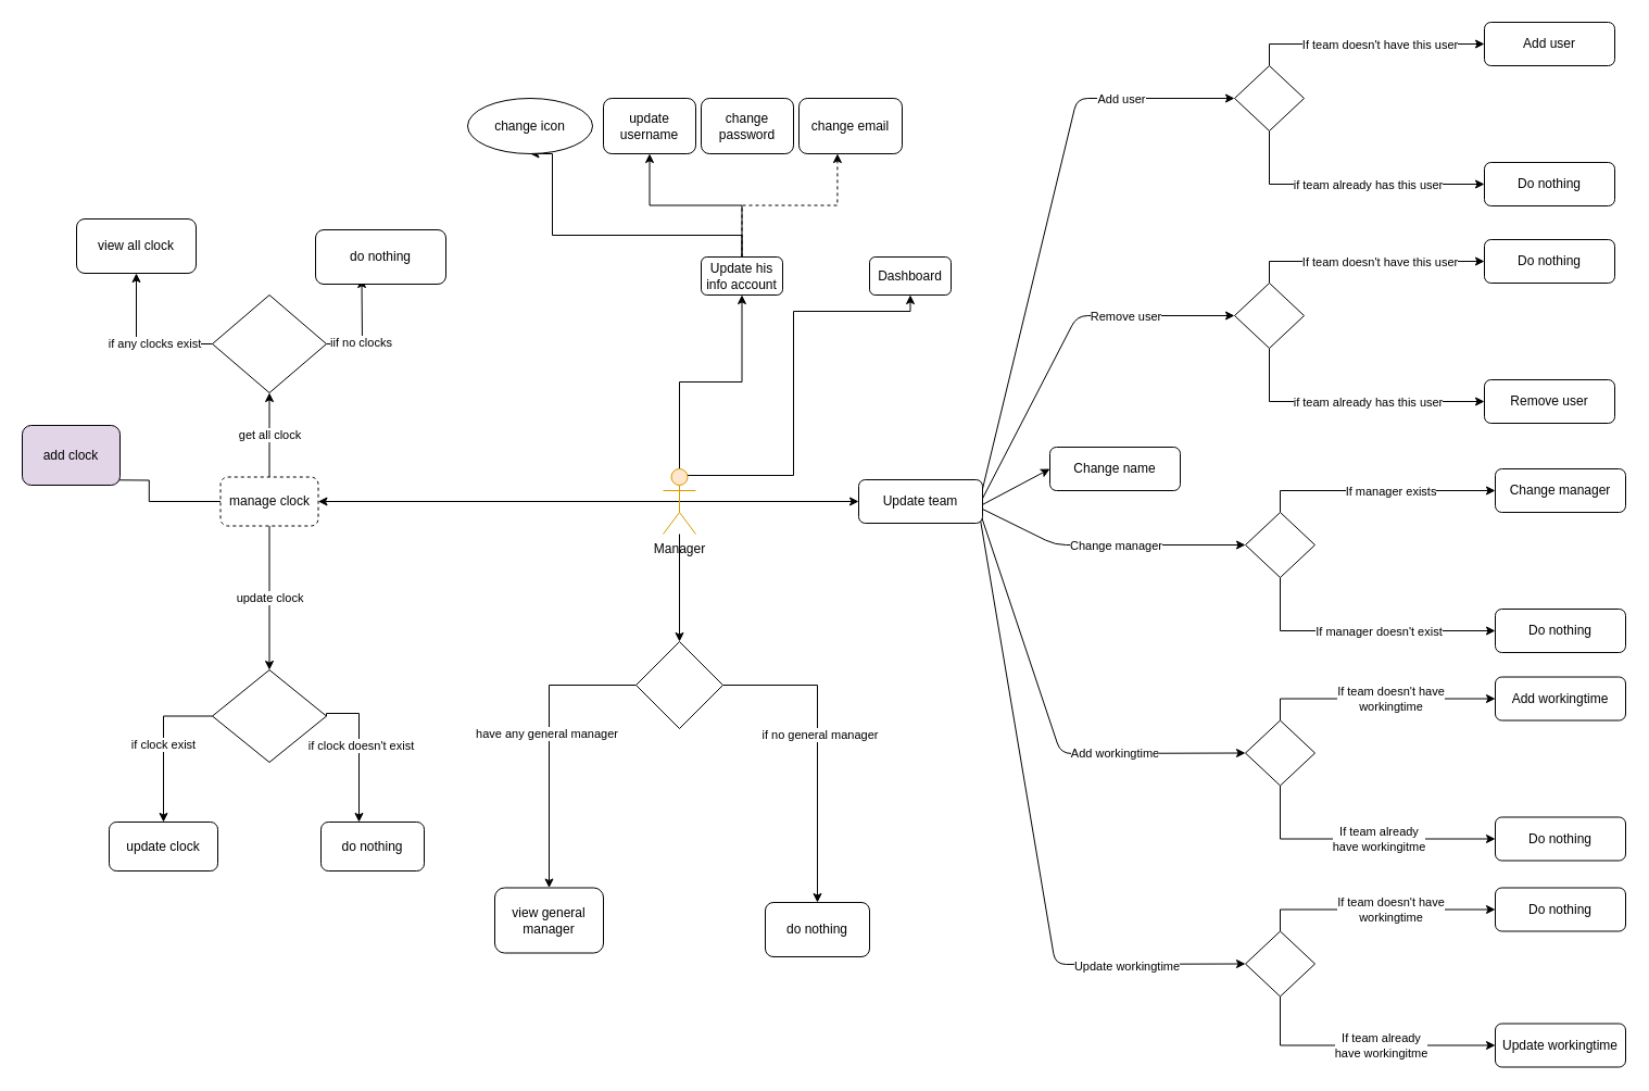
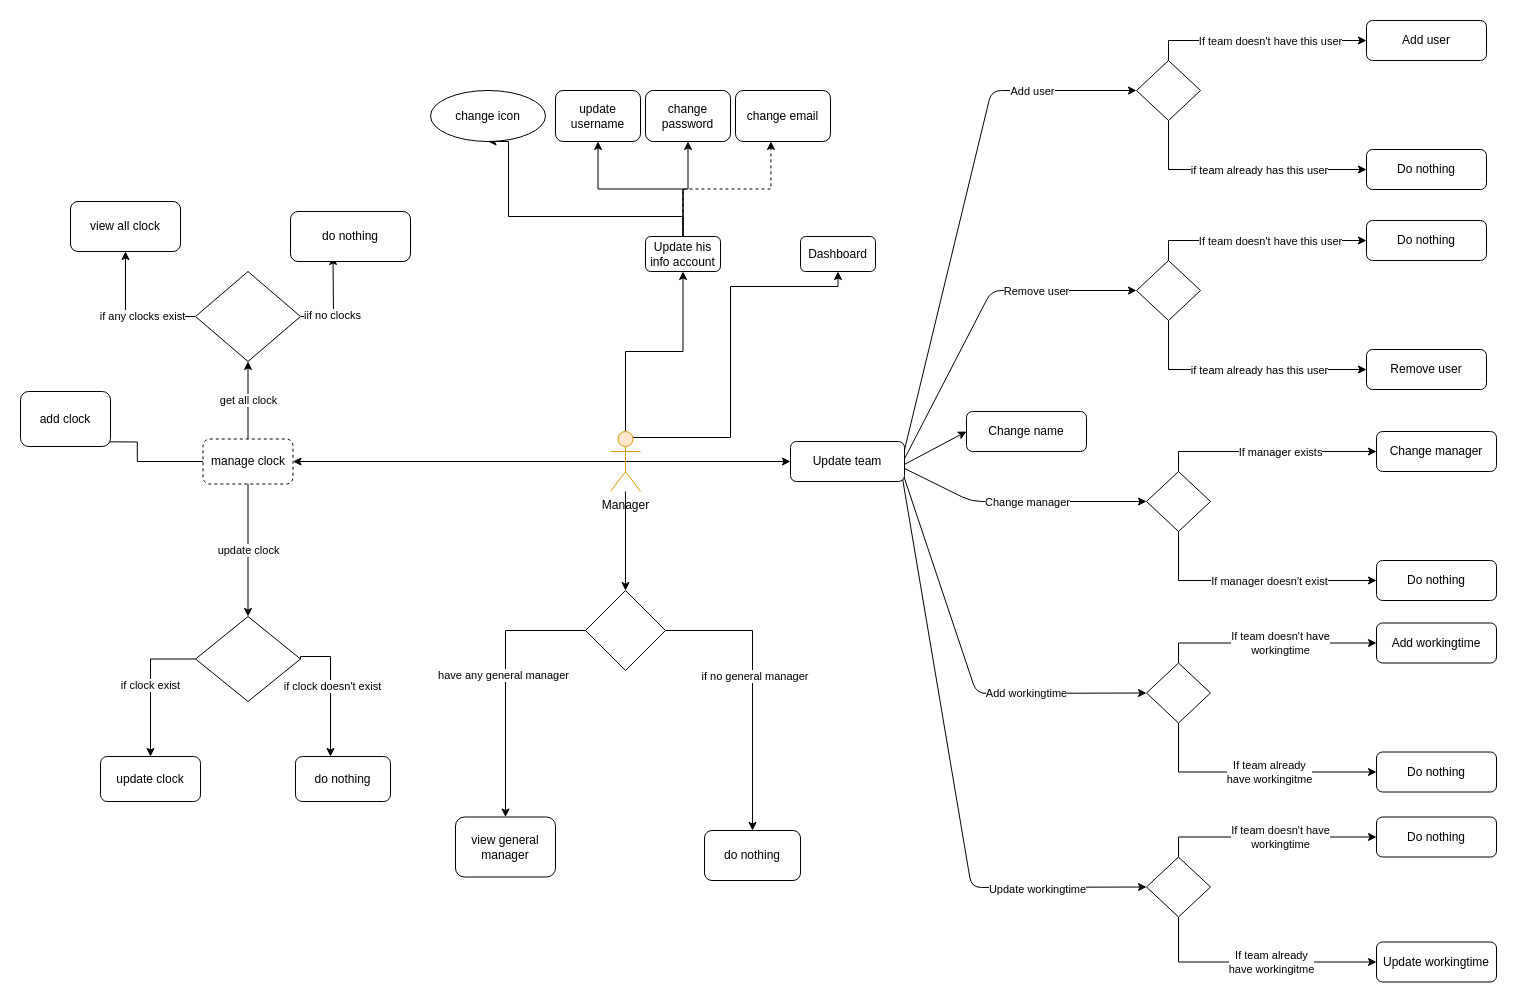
+ <mxCell id="76" style="edgeStyle=orthogonalEdgeStyle;rounded=0;orthogonalLoop=1;jettySize=auto;html=1;exitX=0.5;exitY=0;exitDx=0;exitDy=0;entryX=0.5;entryY=1;entryDx=0;entryDy=0;" edge="1" parent="1" source="78" target="80"><mxGeometry relative="1" as="geometry" /></mxCell>
- <mxCell id="60" value="add clock&lt;br&gt;" style="rounded=1;whiteSpace=wrap;html=1;fillColor=#e1d5e7;" vertex="1" parent="1"><mxGeometry x="20" y="391" width="90" height="55" as="geometry" /></mxCell>
+ <mxCell id="60" value="add clock&lt;br&gt;" style="rounded=1;whiteSpace=wrap;html=1;" vertex="1" parent="1"><mxGeometry x="20" y="391" width="90" height="55" as="geometry" /></mxCell>
